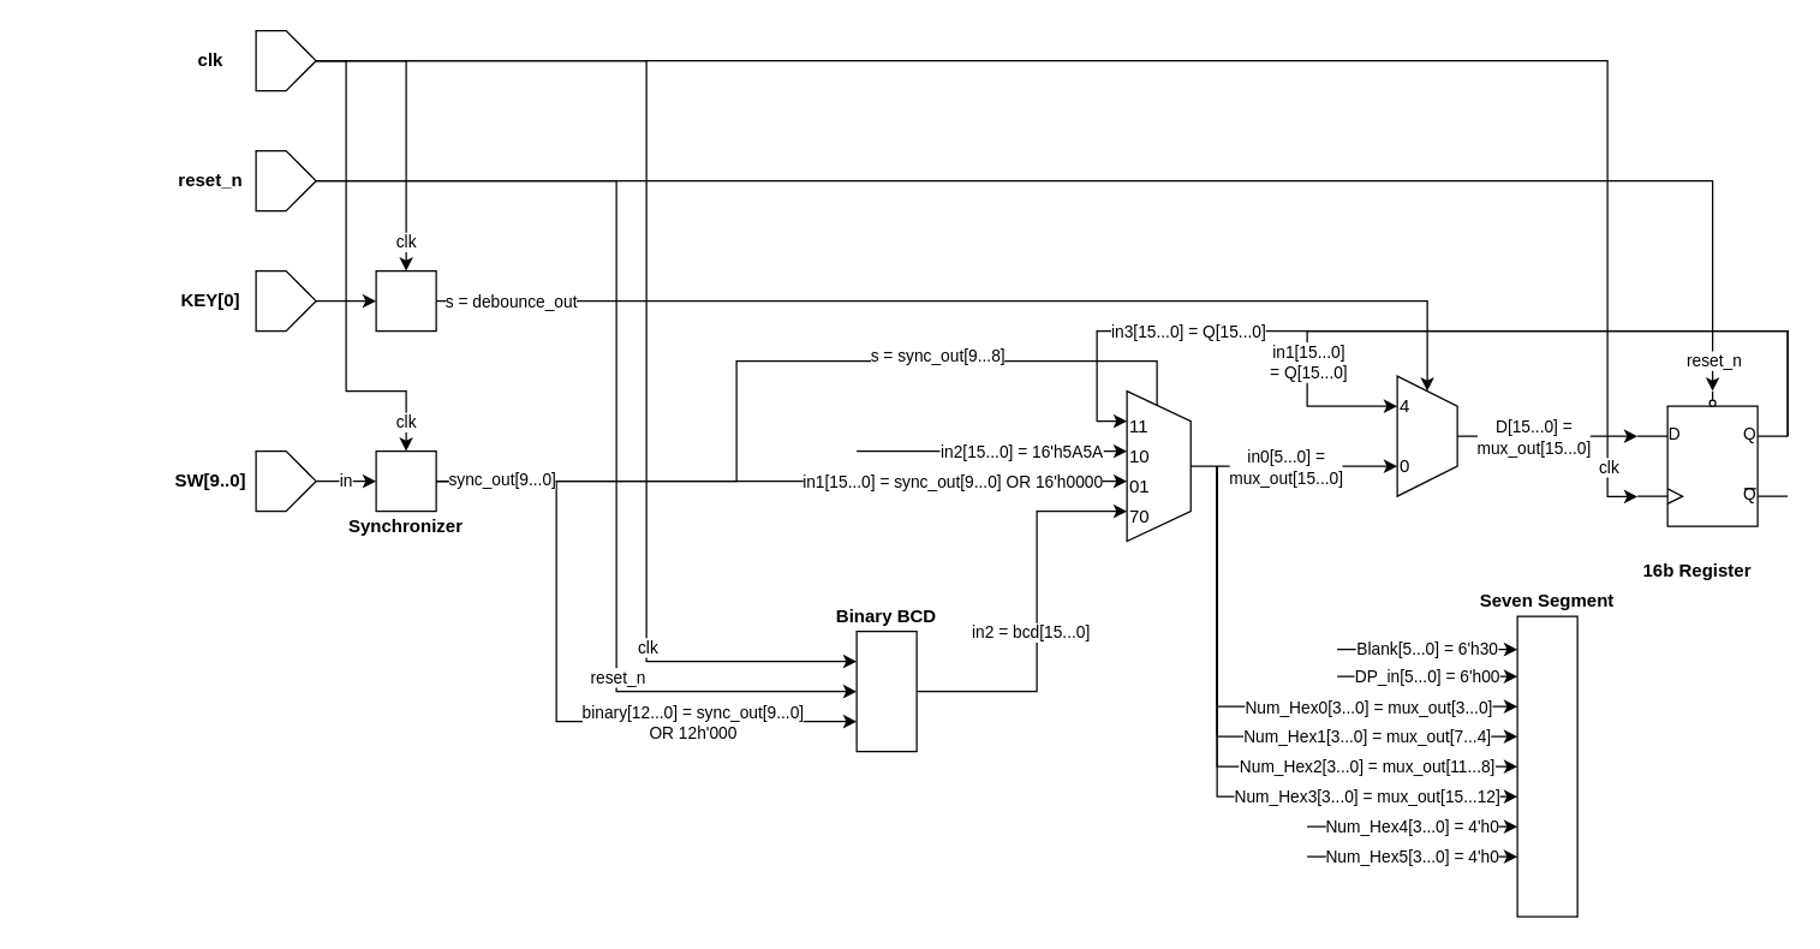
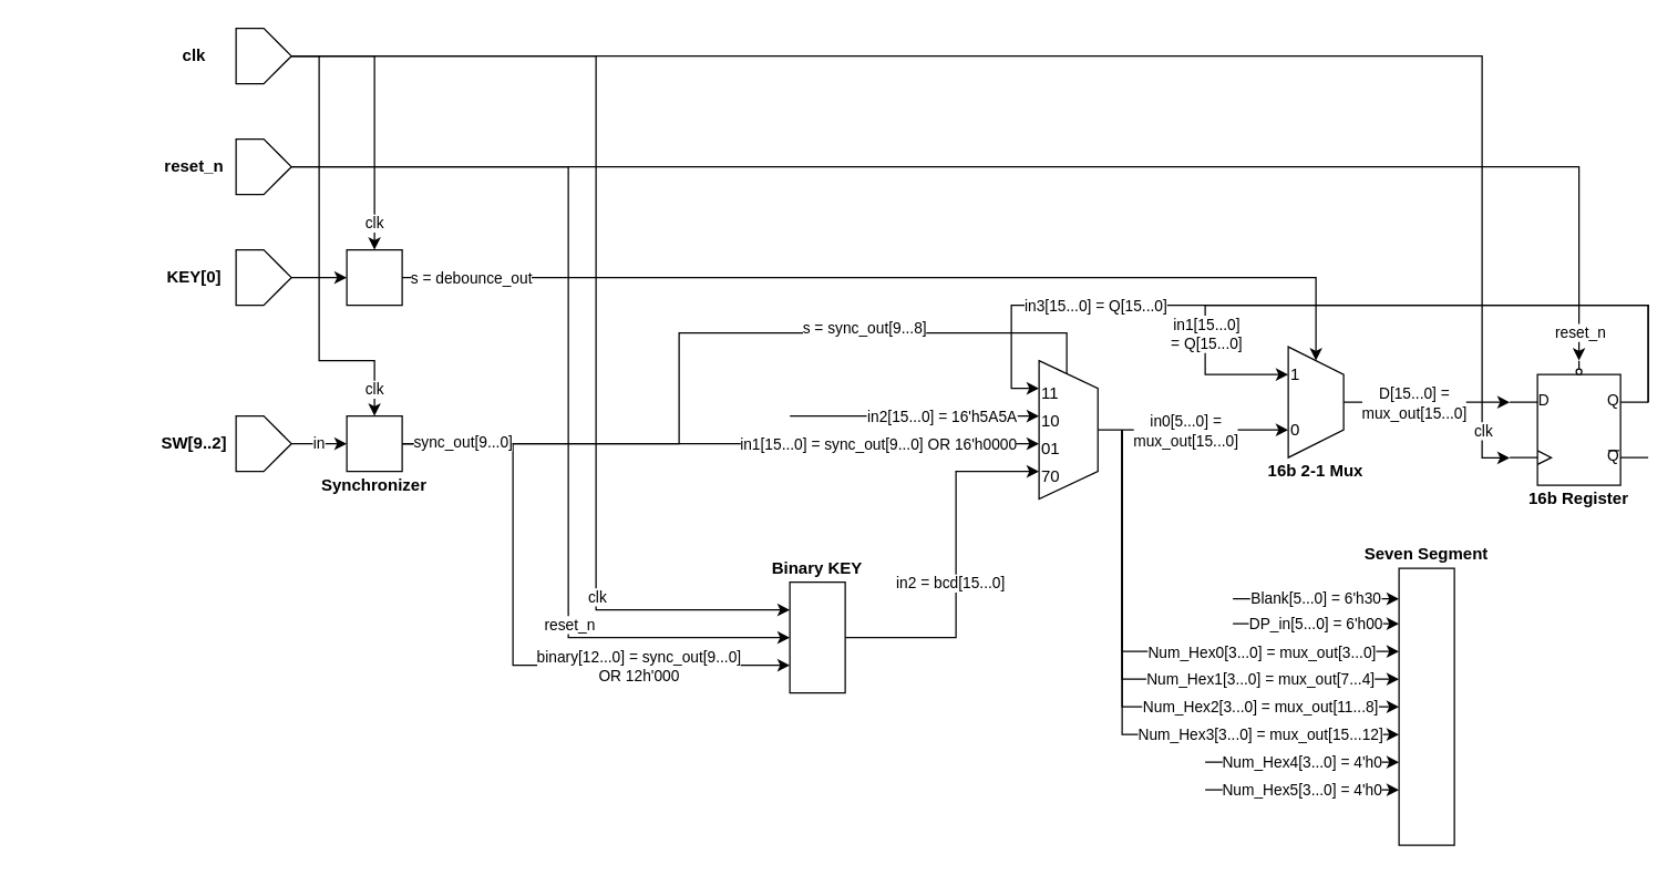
- <mxCell id="62" value="&lt;div align=&quot;left&quot;&gt;4&lt;/div&gt;" style="text;html=1;strokeColor=none;fillColor=none;align=left;verticalAlign=middle;whiteSpace=wrap;rounded=0;" vertex="1" parent="59"><mxGeometry x="20" y="10" width="40" height="20" as="geometry" /></mxCell>
+ <mxCell id="62" value="&lt;div align=&quot;left&quot;&gt;1&lt;/div&gt;" style="text;html=1;strokeColor=none;fillColor=none;align=left;verticalAlign=middle;whiteSpace=wrap;rounded=0;" vertex="1" parent="59"><mxGeometry x="20" y="10" width="40" height="20" as="geometry" /></mxCell>
- <mxCell id="50" value="&lt;b&gt;SW[9..0]&lt;/b&gt;" style="text;html=1;strokeColor=none;fillColor=none;align=center;verticalAlign=middle;whiteSpace=wrap;rounded=0;" vertex="1" parent="1"><mxGeometry x="110" y="310" width="60" height="20" as="geometry" /></mxCell>
+ <mxCell id="50" value="&lt;b&gt;SW[9..2]&lt;/b&gt;" style="text;html=1;strokeColor=none;fillColor=none;align=center;verticalAlign=middle;whiteSpace=wrap;rounded=0;" vertex="1" parent="1"><mxGeometry x="110" y="310" width="60" height="20" as="geometry" /></mxCell>
+ <mxCell id="61" value="&lt;b&gt;16b 2-1 Mux&lt;/b&gt;" style="text;html=1;strokeColor=none;fillColor=none;align=center;verticalAlign=middle;whiteSpace=wrap;rounded=0;" vertex="1" parent="59"><mxGeometry y="80" width="80" height="20" as="geometry" /></mxCell>
- <mxCell id="76" value="&lt;b&gt;16b Register&lt;br&gt;&lt;/b&gt;" style="text;html=1;strokeColor=none;fillColor=none;align=center;verticalAlign=middle;whiteSpace=wrap;rounded=0;" vertex="1" parent="1"><mxGeometry x="1090" y="370" width="80" height="20" as="geometry" /></mxCell>
+ <mxCell id="76" value="&lt;b&gt;16b Register&lt;br&gt;&lt;/b&gt;" style="text;html=1;strokeColor=none;fillColor=none;align=center;verticalAlign=middle;whiteSpace=wrap;rounded=0;" vertex="1" parent="1"><mxGeometry x="1100" y="350" width="80" height="20" as="geometry" /></mxCell>
- <mxCell id="17" value="&lt;b&gt;Binary BCD&lt;/b&gt;" style="text;html=1;strokeColor=none;fillColor=none;align=center;verticalAlign=middle;whiteSpace=wrap;rounded=0;" vertex="1" parent="1"><mxGeometry x="550" y="400" width="80" height="20" as="geometry" /></mxCell>
+ <mxCell id="17" value="&lt;b&gt;Binary KEY&lt;/b&gt;" style="text;html=1;strokeColor=none;fillColor=none;align=center;verticalAlign=middle;whiteSpace=wrap;rounded=0;" vertex="1" parent="1"><mxGeometry x="550" y="400" width="80" height="20" as="geometry" /></mxCell>
